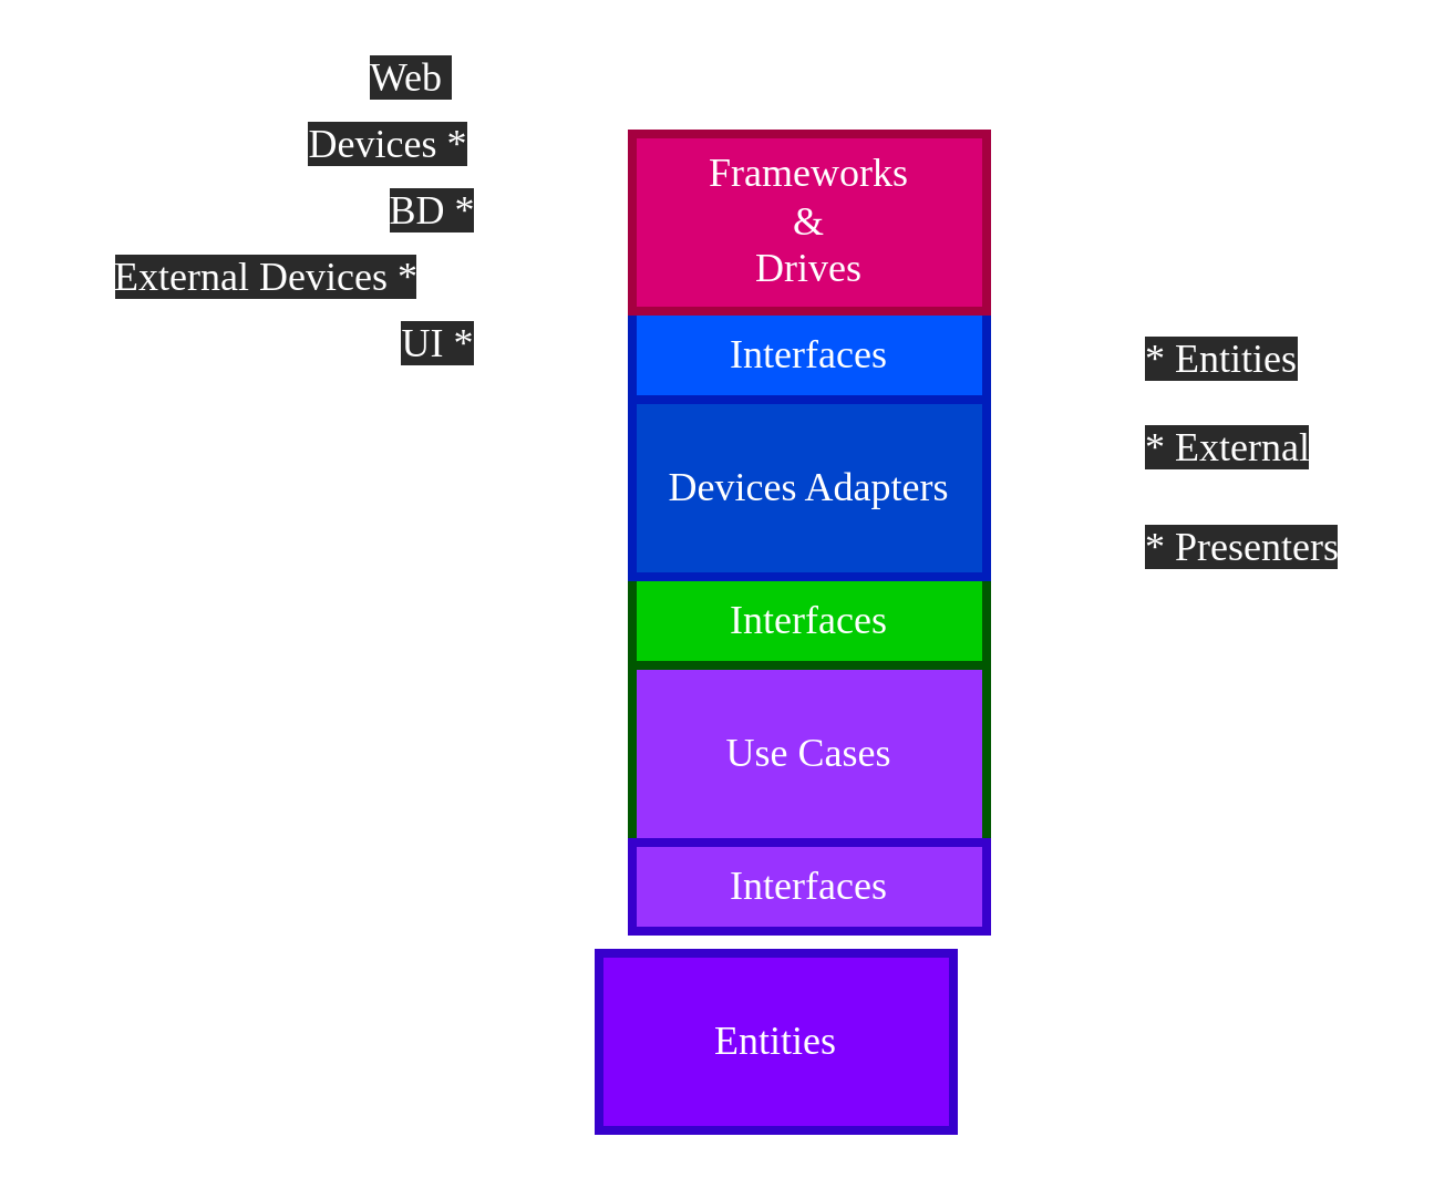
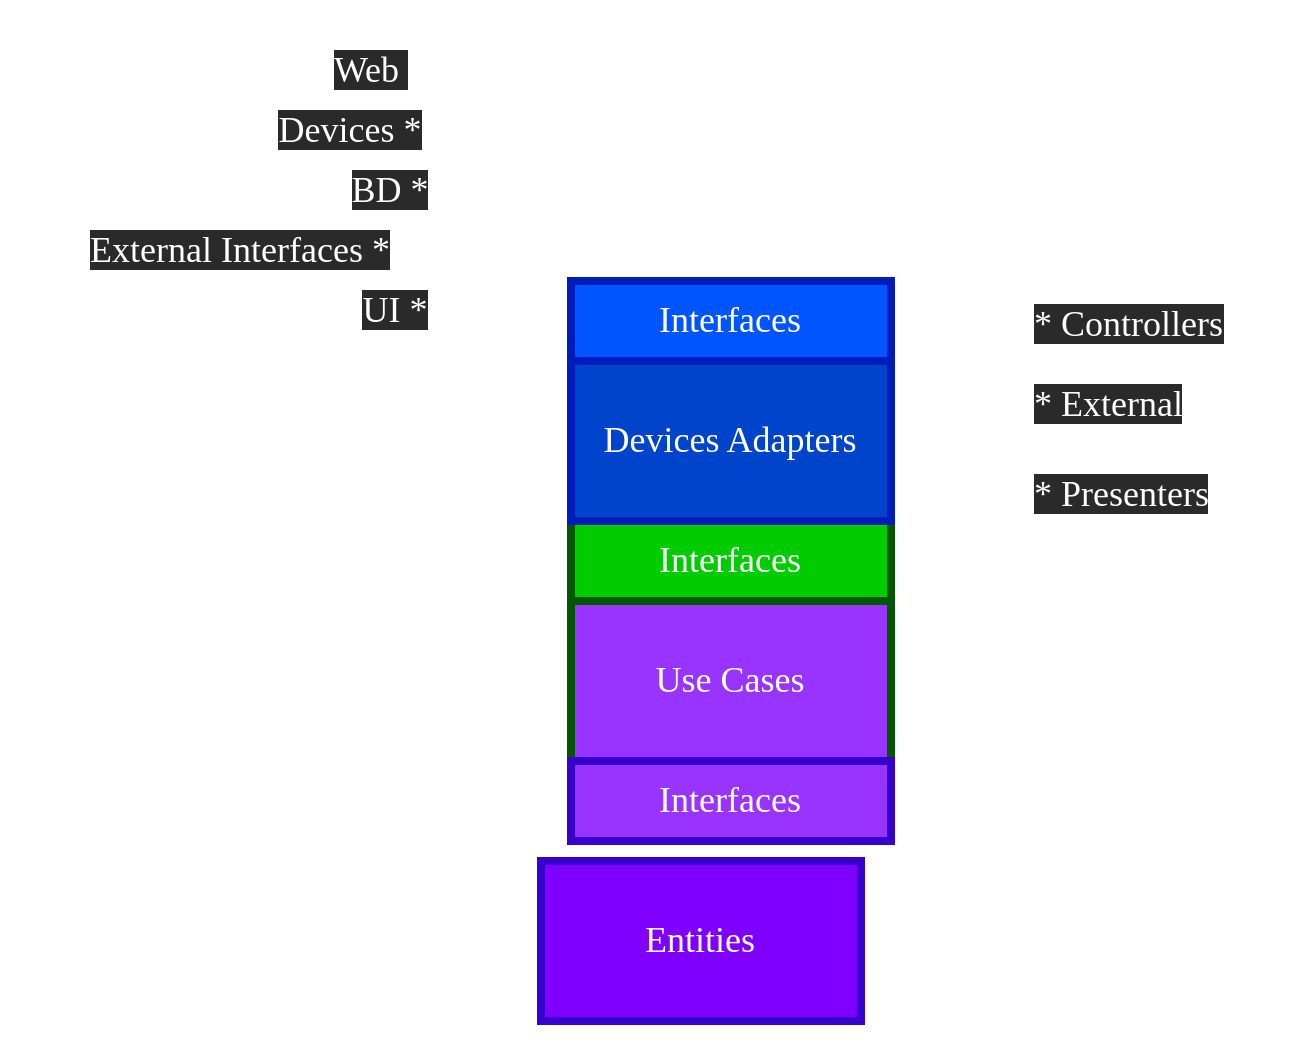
- <mxCell id="12" value="&lt;font face=&quot;Verdana&quot;&gt;&lt;span style=&quot;font-size: 18px&quot;&gt;Frameworks &lt;br&gt;&amp;amp; &lt;br&gt;Drives&lt;/span&gt;&lt;/font&gt;" style="rounded=0;whiteSpace=wrap;html=1;strokeWidth=4;strokeColor=#A50040;fontColor=#ffffff;fillColor=#d80073;" vertex="1" parent="1"><mxGeometry x="285" width="160" height="80" as="geometry" y="60" /></mxCell>
- <mxCell id="17" value="&lt;span style=&quot;color: rgb(255 , 255 , 255) ; font-family: &amp;#34;verdana&amp;#34; ; font-size: 18px ; font-style: normal ; font-weight: 400 ; letter-spacing: normal ; text-align: center ; text-indent: 0px ; text-transform: none ; word-spacing: 0px ; background-color: rgb(42 , 42 , 42) ; display: inline ; float: none&quot;&gt;External Devices *&lt;/span&gt;" style="text;whiteSpace=wrap;html=1;labelPosition=center;verticalLabelPosition=middle;align=center;verticalAlign=middle;" vertex="1" parent="1"><mxGeometry x="20" y="110" width="200" height="30" as="geometry" /></mxCell>
+ <mxCell id="17" value="&lt;span style=&quot;color: rgb(255 , 255 , 255) ; font-family: &amp;#34;verdana&amp;#34; ; font-size: 18px ; font-style: normal ; font-weight: 400 ; letter-spacing: normal ; text-align: center ; text-indent: 0px ; text-transform: none ; word-spacing: 0px ; background-color: rgb(42 , 42 , 42) ; display: inline ; float: none&quot;&gt;External Interfaces *&lt;/span&gt;" style="text;whiteSpace=wrap;html=1;labelPosition=center;verticalLabelPosition=middle;align=center;verticalAlign=middle;" vertex="1" parent="1"><mxGeometry x="20" y="110" width="200" height="30" as="geometry" /></mxCell>
- <mxCell id="8" value="&lt;span style=&quot;color: rgb(255 , 255 , 255) ; font-family: &amp;#34;verdana&amp;#34; ; font-size: 18px ; font-style: normal ; font-weight: 400 ; letter-spacing: normal ; text-align: center ; text-indent: 0px ; text-transform: none ; word-spacing: 0px ; background-color: rgb(42 , 42 , 42) ; display: inline ; float: none&quot;&gt;* Entities&lt;/span&gt;" style="text;whiteSpace=wrap;html=1;" vertex="1" parent="1"><mxGeometry x="515" y="145" width="120" height="30" as="geometry" /></mxCell>
+ <mxCell id="8" value="&lt;span style=&quot;color: rgb(255 , 255 , 255) ; font-family: &amp;#34;verdana&amp;#34; ; font-size: 18px ; font-style: normal ; font-weight: 400 ; letter-spacing: normal ; text-align: center ; text-indent: 0px ; text-transform: none ; word-spacing: 0px ; background-color: rgb(42 , 42 , 42) ; display: inline ; float: none&quot;&gt;* Controllers&lt;/span&gt;" style="text;whiteSpace=wrap;html=1;" vertex="1" parent="1"><mxGeometry x="515" y="145" width="120" height="30" as="geometry" /></mxCell>
